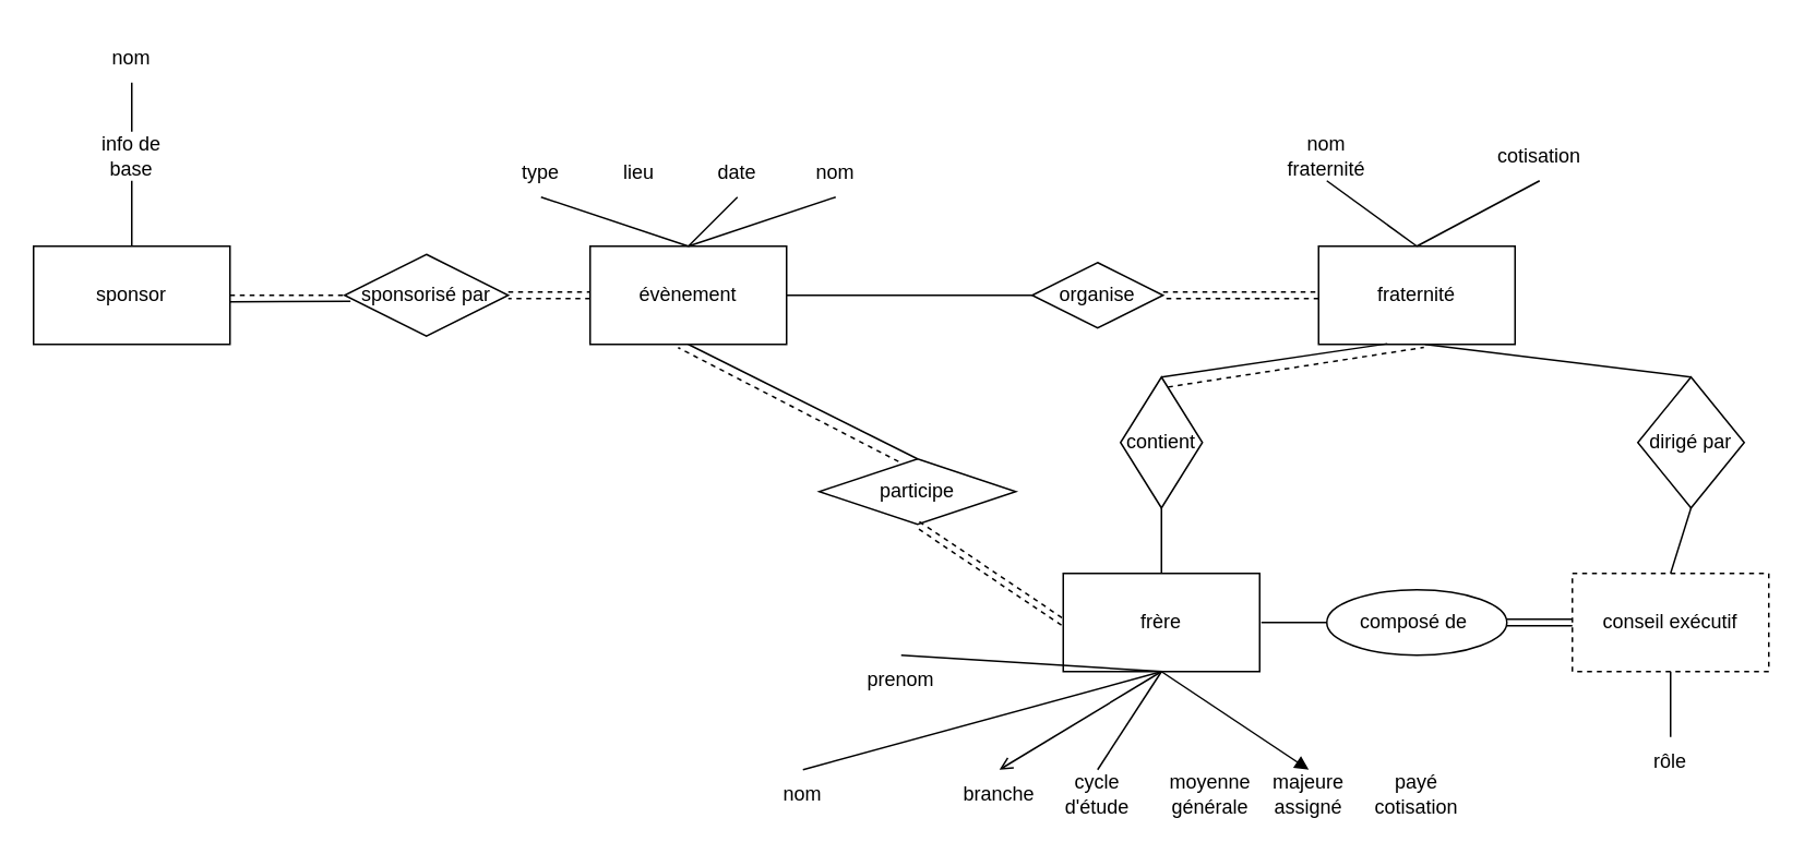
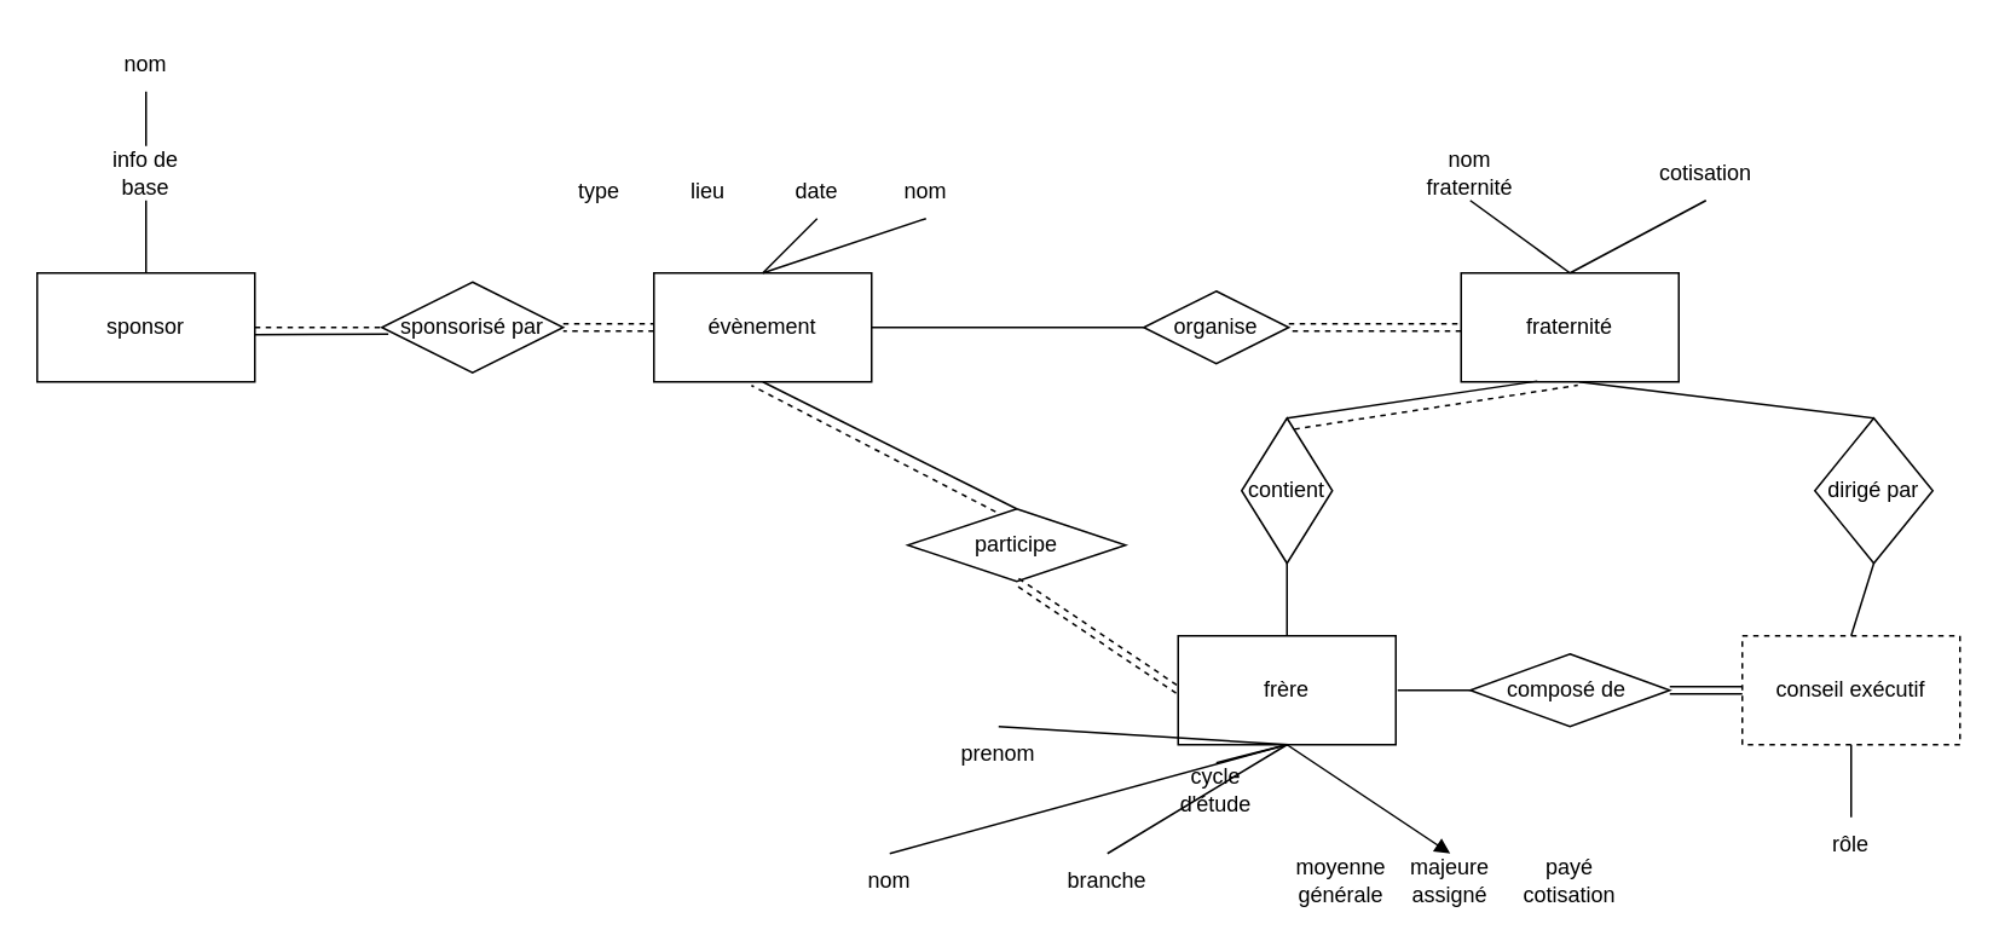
- <mxCell id="54" value="" style="endArrow=none;html=1;rounded=0;entryX=0.5;entryY=1;entryDx=0;entryDy=0;exitX=0.5;exitY=0;exitDx=0;exitDy=0;" edge="1" parent="1" source="24" target="41"><mxGeometry width="50" height="50" relative="1" as="geometry"><mxPoint x="120" y="330" as="sourcePoint" /><mxPoint x="170" y="280" as="targetPoint" /></mxGeometry></mxCell>
- <mxCell id="5" value="composé de&amp;nbsp;" style="ellipse;whiteSpace=wrap;html=1;" vertex="1" parent="1"><mxGeometry x="810" y="360" width="110" height="40" as="geometry" /></mxCell>
+ <mxCell id="5" value="composé de&amp;nbsp;" style="rhombus;whiteSpace=wrap;html=1;" vertex="1" parent="1"><mxGeometry x="810" y="360" width="110" height="40" as="geometry" /></mxCell>
- <mxCell id="35" value="" style="endArrow=open;html=1;rounded=0;exitX=0.5;exitY=1;exitDx=0;exitDy=0;entryX=0.5;entryY=0;entryDx=0;entryDy=0;" edge="1" parent="1" source="2" target="19"><mxGeometry width="50" height="50" relative="1" as="geometry"><mxPoint x="750" y="350" as="sourcePoint" /><mxPoint x="800" y="300" as="targetPoint" /></mxGeometry></mxCell>
+ <mxCell id="35" value="" style="endArrow=none;html=1;rounded=0;exitX=0.5;exitY=1;exitDx=0;exitDy=0;entryX=0.5;entryY=0;entryDx=0;entryDy=0;" edge="1" parent="1" source="2" target="19"><mxGeometry width="50" height="50" relative="1" as="geometry"><mxPoint x="750" y="350" as="sourcePoint" /><mxPoint x="800" y="300" as="targetPoint" /></mxGeometry></mxCell>
- <mxCell id="20" value="cycle d'étude" style="text;html=1;strokeColor=none;fillColor=none;align=center;verticalAlign=middle;whiteSpace=wrap;rounded=0;" vertex="1" parent="1"><mxGeometry x="640" y="470" width="60" height="30" as="geometry" /></mxCell>
+ <mxCell id="20" value="cycle d'étude" style="text;html=1;strokeColor=none;fillColor=none;align=center;verticalAlign=middle;whiteSpace=wrap;rounded=0;" vertex="1" parent="1"><mxGeometry x="640" y="420" width="60" height="30" as="geometry" /></mxCell>
